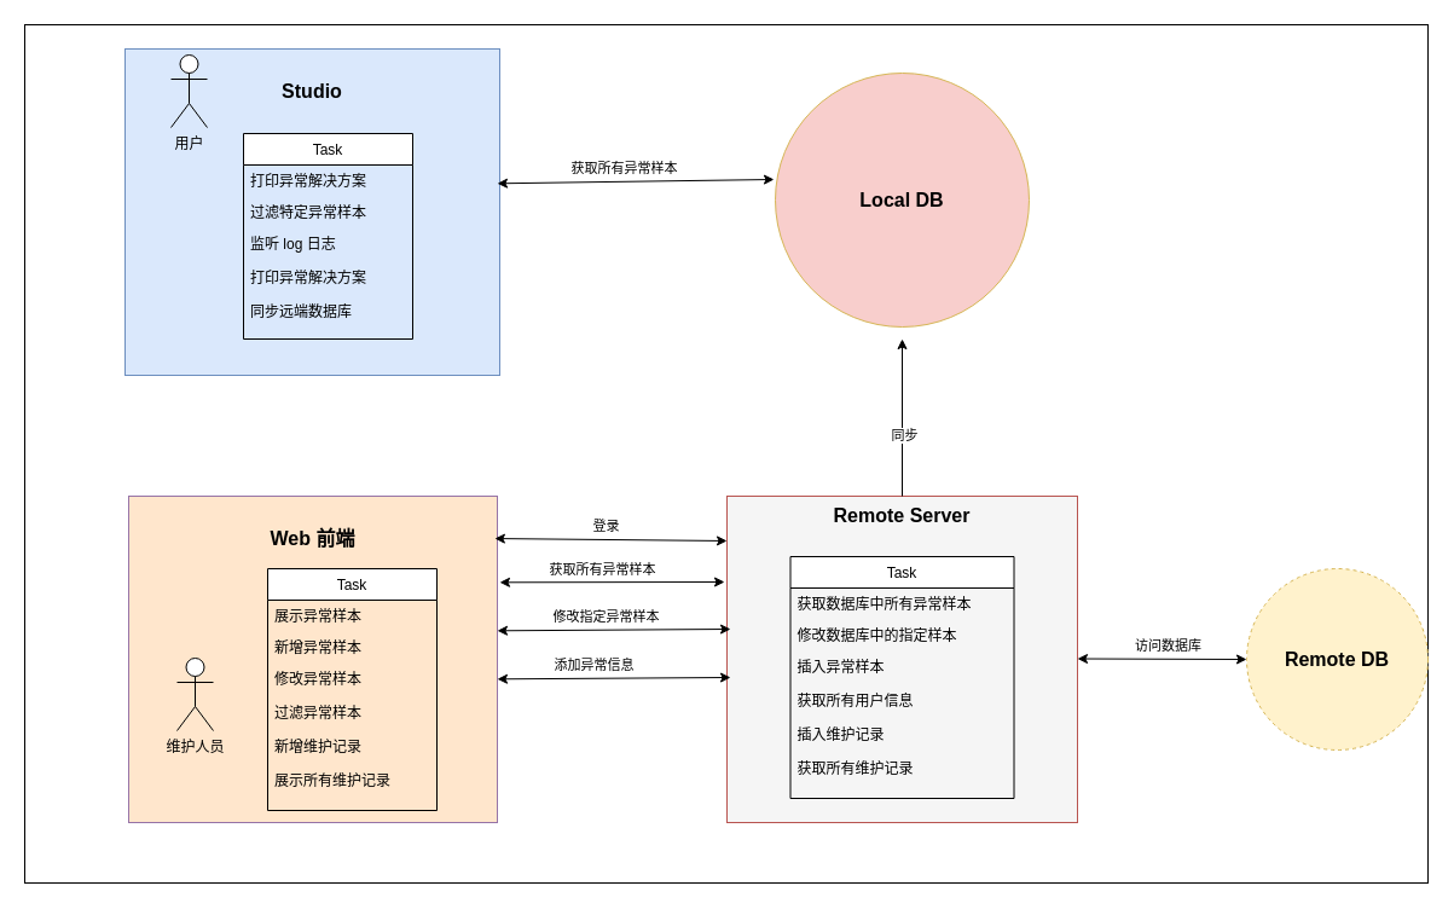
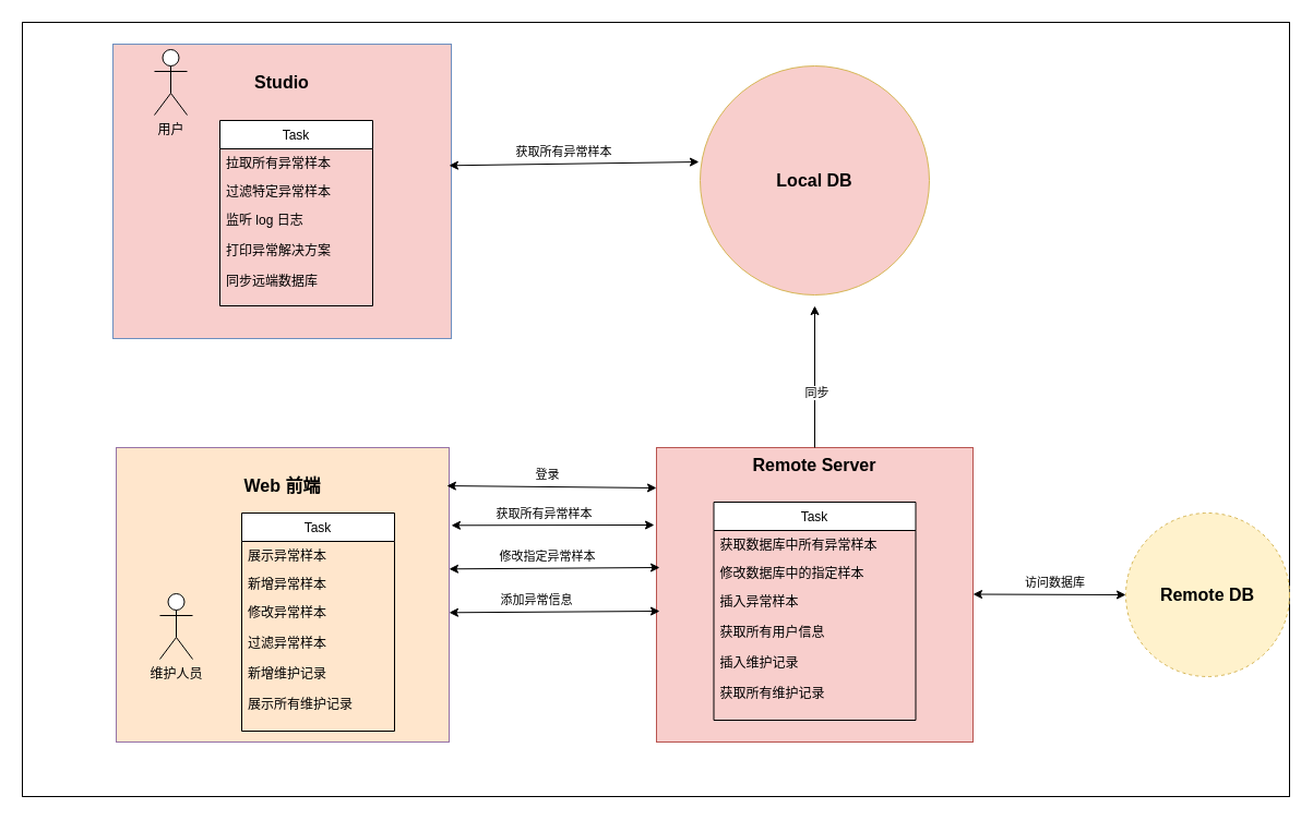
- <mxCell id="23" value="打印异常解决方案" style="text;strokeColor=none;fillColor=none;align=left;verticalAlign=top;spacingLeft=4;spacingRight=4;overflow=hidden;rotatable=0;points=[[0,0.5],[1,0.5]];portConstraint=eastwest;" vertex="1" parent="22"><mxGeometry y="26" width="140" height="26" as="geometry" /></mxCell>
+ <mxCell id="23" value="拉取所有异常样本" style="text;strokeColor=none;fillColor=none;align=left;verticalAlign=top;spacingLeft=4;spacingRight=4;overflow=hidden;rotatable=0;points=[[0,0.5],[1,0.5]];portConstraint=eastwest;" vertex="1" parent="22"><mxGeometry y="26" width="140" height="26" as="geometry" /></mxCell>
- <mxCell id="3" value="&lt;font style=&quot;font-size: 16px&quot;&gt;&lt;b&gt;&lt;br&gt;Studio&lt;/b&gt;&lt;/font&gt;" style="rounded=0;whiteSpace=wrap;html=1;fillColor=#dae8fc;strokeColor=#6c8ebf;horizontal=1;align=center;verticalAlign=top;" vertex="1" parent="1"><mxGeometry x="103" y="40" width="310" height="270" as="geometry" /></mxCell>
+ <mxCell id="3" value="&lt;font style=&quot;font-size: 16px&quot;&gt;&lt;b&gt;&lt;br&gt;Studio&lt;/b&gt;&lt;/font&gt;" style="rounded=0;whiteSpace=wrap;html=1;fillColor=#f8cecc;strokeColor=#6c8ebf;horizontal=1;align=center;verticalAlign=top;" vertex="1" parent="1"><mxGeometry x="103" y="40" width="310" height="270" as="geometry" /></mxCell>
- <mxCell id="5" value="&lt;b&gt;&lt;font style=&quot;font-size: 16px&quot;&gt;Remote Server&lt;/font&gt;&lt;/b&gt;" style="rounded=0;whiteSpace=wrap;html=1;fillColor=#f5f5f5;strokeColor=#b85450;verticalAlign=top;" vertex="1" parent="1"><mxGeometry x="601" y="410" width="290" height="270" as="geometry" /></mxCell>
+ <mxCell id="5" value="&lt;b&gt;&lt;font style=&quot;font-size: 16px&quot;&gt;Remote Server&lt;/font&gt;&lt;/b&gt;" style="rounded=0;whiteSpace=wrap;html=1;fillColor=#f8cecc;strokeColor=#b85450;verticalAlign=top;" vertex="1" parent="1"><mxGeometry x="601" y="410" width="290" height="270" as="geometry" /></mxCell>
